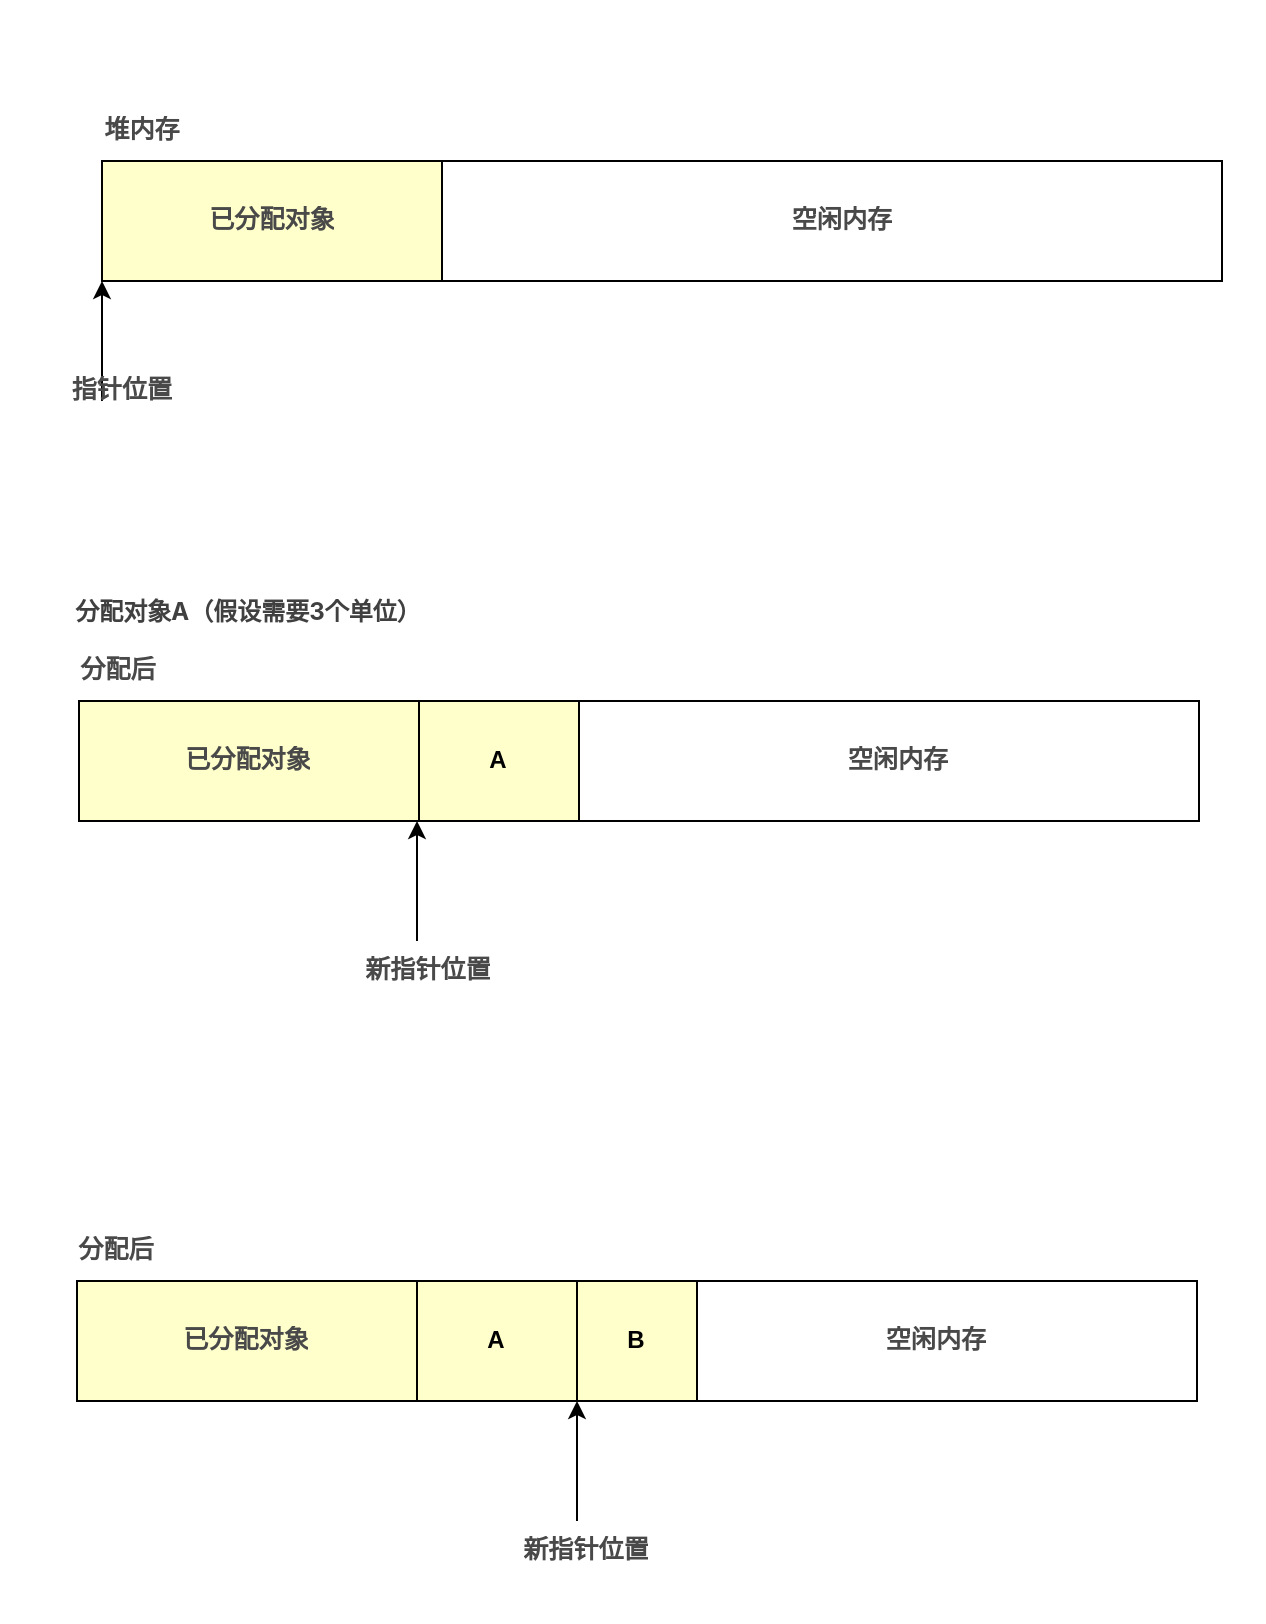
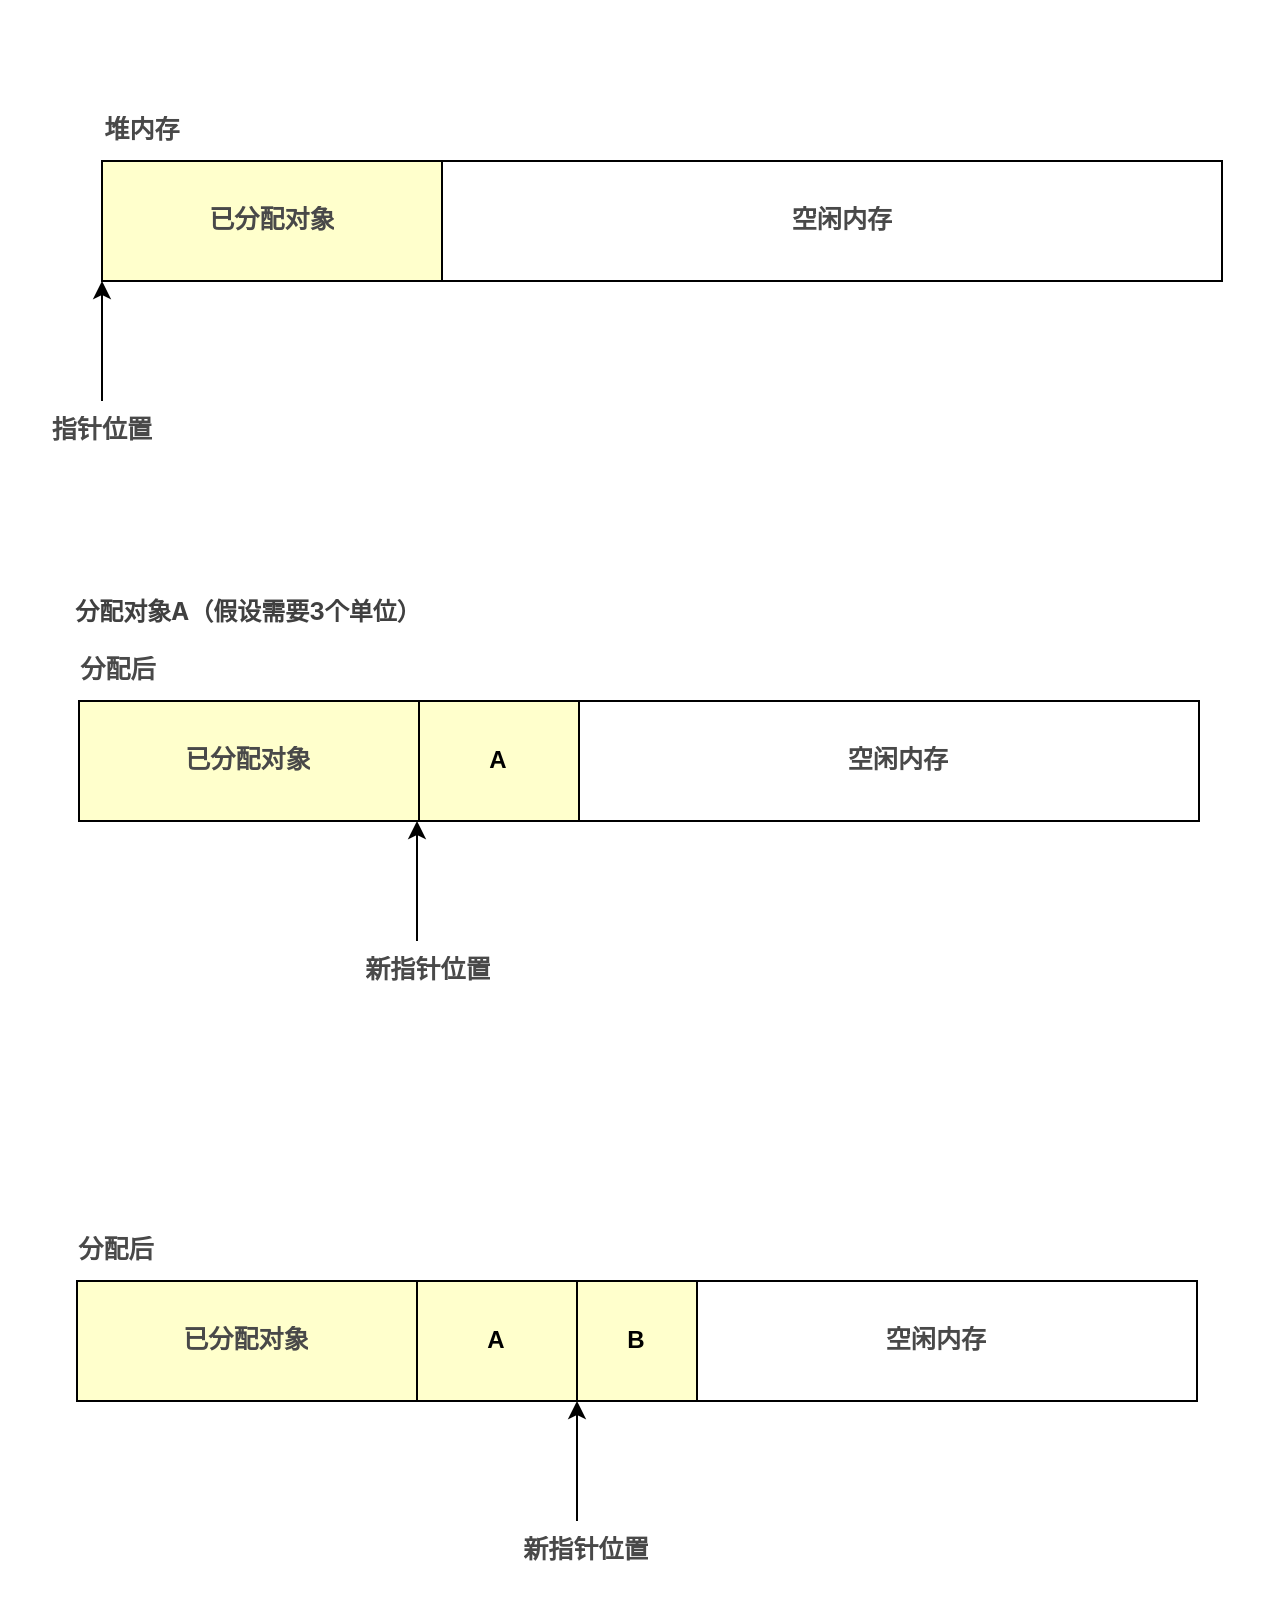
- <mxCell id="9" value="&lt;pre style=&quot;font-family: var(--ds-font-family-code); overflow: auto; padding: calc(var(--ds-md-zoom)*8px)calc(var(--ds-md-zoom)*12px); text-wrap: wrap; word-break: break-all; color: rgb(73, 73, 73); font-size: 12.573px; text-align: start; margin-top: 0px !important; margin-bottom: 0px !important;&quot;&gt;&lt;b&gt;指针位置&lt;/b&gt;&lt;/pre&gt;" style="text;strokeColor=none;align=center;fillColor=none;html=1;verticalAlign=middle;whiteSpace=wrap;rounded=0;" parent="2" vertex="1"><mxGeometry x="10" y="160" width="60" height="30" as="geometry" /></mxCell>
+ <mxCell id="9" value="&lt;pre style=&quot;font-family: var(--ds-font-family-code); overflow: auto; padding: calc(var(--ds-md-zoom)*8px)calc(var(--ds-md-zoom)*12px); text-wrap: wrap; word-break: break-all; color: rgb(73, 73, 73); font-size: 12.573px; text-align: start; margin-top: 0px !important; margin-bottom: 0px !important;&quot;&gt;&lt;b&gt;指针位置&lt;/b&gt;&lt;/pre&gt;" style="text;strokeColor=none;align=center;fillColor=none;html=1;verticalAlign=middle;whiteSpace=wrap;rounded=0;" parent="2" vertex="1"><mxGeometry y="180" width="60" height="30" as="geometry" /></mxCell>
